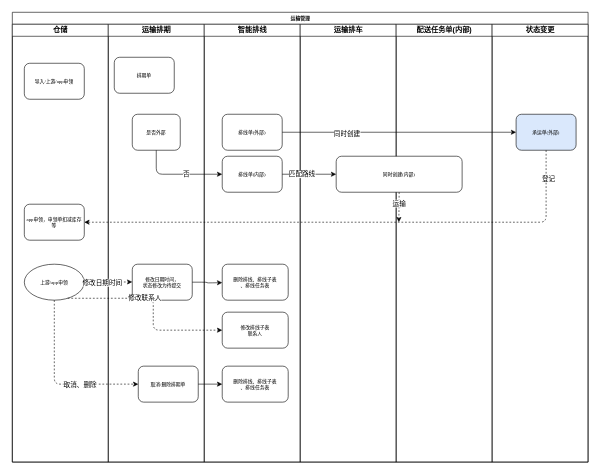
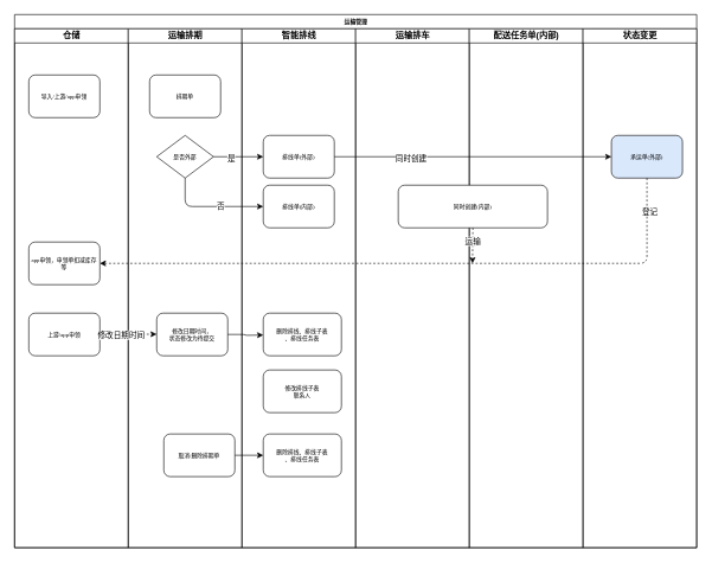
- <mxCell id="8" value="排期单" style="rounded=1;whiteSpace=wrap;html=1;shadow=0;labelBackgroundColor=none;strokeWidth=1;fontFamily=Verdana;fontSize=8;align=center;" parent="7" vertex="1"><mxGeometry x="10" y="55" width="100" height="60" as="geometry" /></mxCell>
+ <mxCell id="8" value="排期单" style="rounded=1;whiteSpace=wrap;html=1;shadow=0;labelBackgroundColor=none;strokeWidth=1;fontFamily=Verdana;fontSize=8;align=center;" parent="7" vertex="1"><mxGeometry x="30" y="65" width="100" height="60" as="geometry" /></mxCell>
- <mxCell id="9" value="是否外部" style="whiteSpace=wrap;html=1;shadow=0;labelBackgroundColor=none;strokeWidth=1;fontFamily=Verdana;fontSize=8;align=center;rounded=1;" parent="7" vertex="1"><mxGeometry x="40" y="150" width="80" height="60" as="geometry" /></mxCell>
+ <mxCell id="9" value="是否外部" style="rhombus;whiteSpace=wrap;html=1;rounded=0;shadow=0;labelBackgroundColor=none;strokeWidth=1;fontFamily=Verdana;fontSize=8;align=center;" parent="7" vertex="1"><mxGeometry x="40" y="150" width="80" height="60" as="geometry" /></mxCell>
+ <mxCell id="25" style="edgeStyle=none;rounded=0;orthogonalLoop=1;jettySize=auto;html=1;exitX=1;exitY=0.5;exitDx=0;exitDy=0;entryX=0;entryY=0.5;entryDx=0;entryDy=0;" parent="2" source="9" target="13" edge="1"><mxGeometry relative="1" as="geometry" /></mxCell>
+ <mxCell id="26" value="是" style="edgeLabel;html=1;align=center;verticalAlign=middle;resizable=0;points=[];" parent="25" vertex="1" connectable="0"><mxGeometry x="-0.314" y="-2" relative="1" as="geometry"><mxPoint as="offset" /></mxGeometry></mxCell>
- <mxCell id="29" style="edgeStyle=orthogonalEdgeStyle;rounded=1;orthogonalLoop=1;jettySize=auto;html=1;exitX=1;exitY=0.5;exitDx=0;exitDy=0;entryX=0;entryY=0.5;entryDx=0;entryDy=0;" parent="2" source="14" target="22" edge="1"><mxGeometry relative="1" as="geometry" /></mxCell>
- <mxCell id="30" value="匹配路线" style="edgeLabel;html=1;align=center;verticalAlign=middle;resizable=0;points=[];" parent="29" vertex="1" connectable="0"><mxGeometry x="-0.278" y="1" relative="1" as="geometry"><mxPoint as="offset" /></mxGeometry></mxCell>
- <mxCell id="6" value="上游/app申领" style="ellipse;whiteSpace=wrap;html=1;shadow=0;labelBackgroundColor=none;strokeWidth=1;fontFamily=Verdana;fontSize=8;align=center;" parent="3" vertex="1"><mxGeometry x="20" y="400" width="100" height="60" as="geometry" /></mxCell>
+ <mxCell id="6" value="上游/app申领" style="rounded=1;whiteSpace=wrap;html=1;shadow=0;labelBackgroundColor=none;strokeWidth=1;fontFamily=Verdana;fontSize=8;align=center;" parent="3" vertex="1"><mxGeometry x="20" y="400" width="100" height="60" as="geometry" /></mxCell>
- <mxCell id="33" style="edgeStyle=orthogonalEdgeStyle;rounded=1;orthogonalLoop=1;jettySize=auto;html=1;exitX=0.75;exitY=1;exitDx=0;exitDy=0;entryX=0;entryY=0.5;entryDx=0;entryDy=0;dashed=1;" parent="2" source="6" target="16" edge="1"><mxGeometry relative="1" as="geometry" /></mxCell>
- <mxCell id="34" value="修改联系人" style="edgeLabel;html=1;align=center;verticalAlign=middle;resizable=0;points=[];" parent="33" vertex="1" connectable="0"><mxGeometry x="-0.153" y="-4" relative="1" as="geometry"><mxPoint x="-4" y="-4" as="offset" /></mxGeometry></mxCell>
- <mxCell id="35" style="edgeStyle=orthogonalEdgeStyle;rounded=1;orthogonalLoop=1;jettySize=auto;html=1;exitX=0.5;exitY=1;exitDx=0;exitDy=0;entryX=0;entryY=0.5;entryDx=0;entryDy=0;dashed=1;" parent="2" source="6" target="11" edge="1"><mxGeometry relative="1" as="geometry" /></mxCell>
- <mxCell id="36" value="取消、删除" style="edgeLabel;html=1;align=center;verticalAlign=middle;resizable=0;points=[];" parent="35" vertex="1" connectable="0"><mxGeometry x="0.209" y="5" relative="1" as="geometry"><mxPoint x="13" y="5" as="offset" /></mxGeometry></mxCell>
